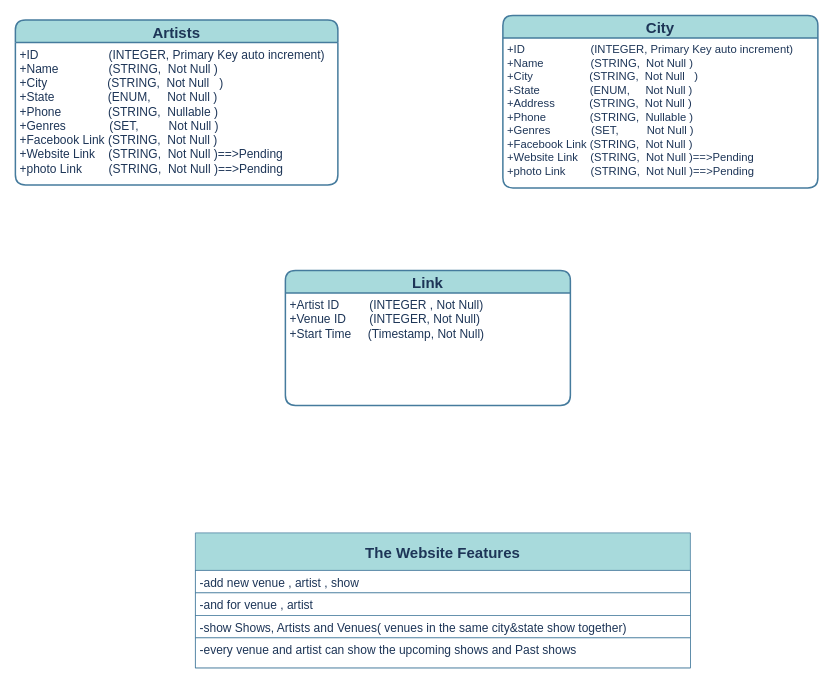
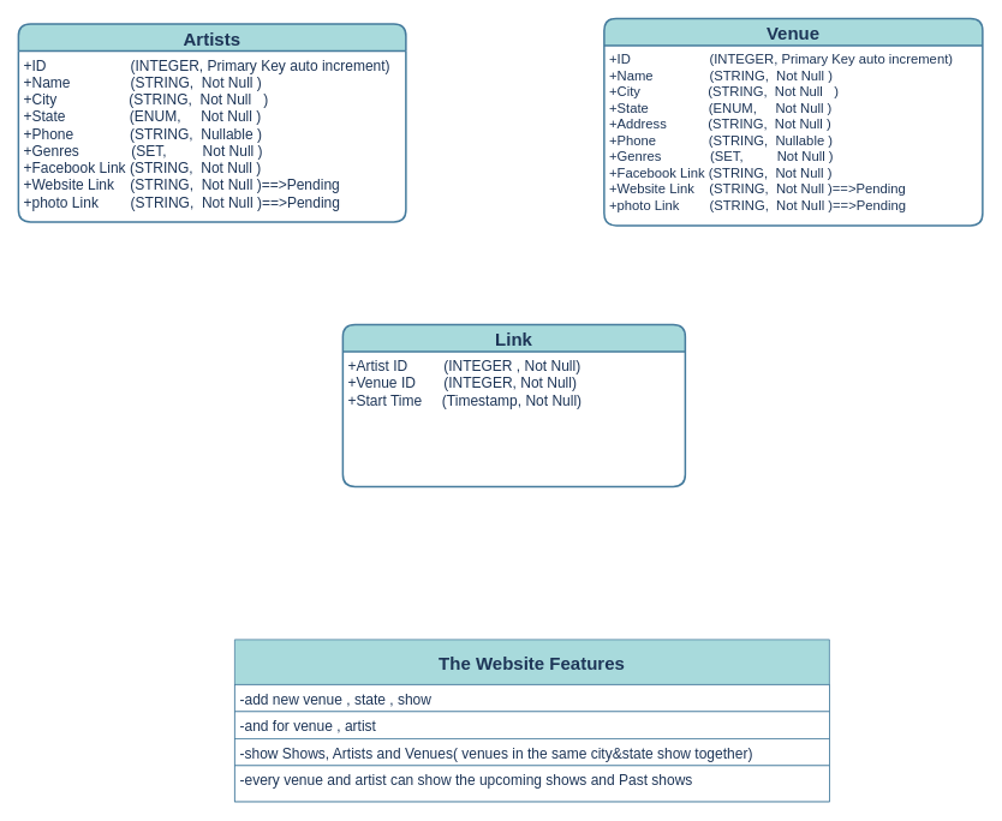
- <mxCell id="2" value="City" style="swimlane;childLayout=stackLayout;horizontal=1;startSize=30;horizontalStack=0;rounded=1;fontSize=20;fontStyle=1;strokeWidth=2;resizeParent=0;resizeLast=1;shadow=0;dashed=0;align=center;fillColor=#A8DADC;strokeColor=#457B9D;swimlaneFillColor=#ffffff;fontColor=#1D3557;" parent="1" vertex="1"><mxGeometry x="670" y="20" width="420" height="230" as="geometry" /></mxCell>
+ <mxCell id="2" value="Venue" style="swimlane;childLayout=stackLayout;horizontal=1;startSize=30;horizontalStack=0;rounded=1;fontSize=20;fontStyle=1;strokeWidth=2;resizeParent=0;resizeLast=1;shadow=0;dashed=0;align=center;fillColor=#A8DADC;strokeColor=#457B9D;swimlaneFillColor=#ffffff;fontColor=#1D3557;" parent="1" vertex="1"><mxGeometry x="670" y="20" width="420" height="230" as="geometry" /></mxCell>
- <mxCell id="9" value="-add new venue , artist , show" style="text;strokeColor=#457B9D;spacingLeft=4;spacingRight=4;overflow=hidden;rotatable=0;points=[[0,0.5],[1,0.5]];portConstraint=eastwest;fontSize=16;fontColor=#1D3557;fillColor=#ffffff;" parent="8" vertex="1"><mxGeometry y="50" width="660" height="30" as="geometry" /></mxCell>
+ <mxCell id="9" value="-add new venue , state , show" style="text;strokeColor=#457B9D;spacingLeft=4;spacingRight=4;overflow=hidden;rotatable=0;points=[[0,0.5],[1,0.5]];portConstraint=eastwest;fontSize=16;fontColor=#1D3557;fillColor=#ffffff;" parent="8" vertex="1"><mxGeometry y="50" width="660" height="30" as="geometry" /></mxCell>
